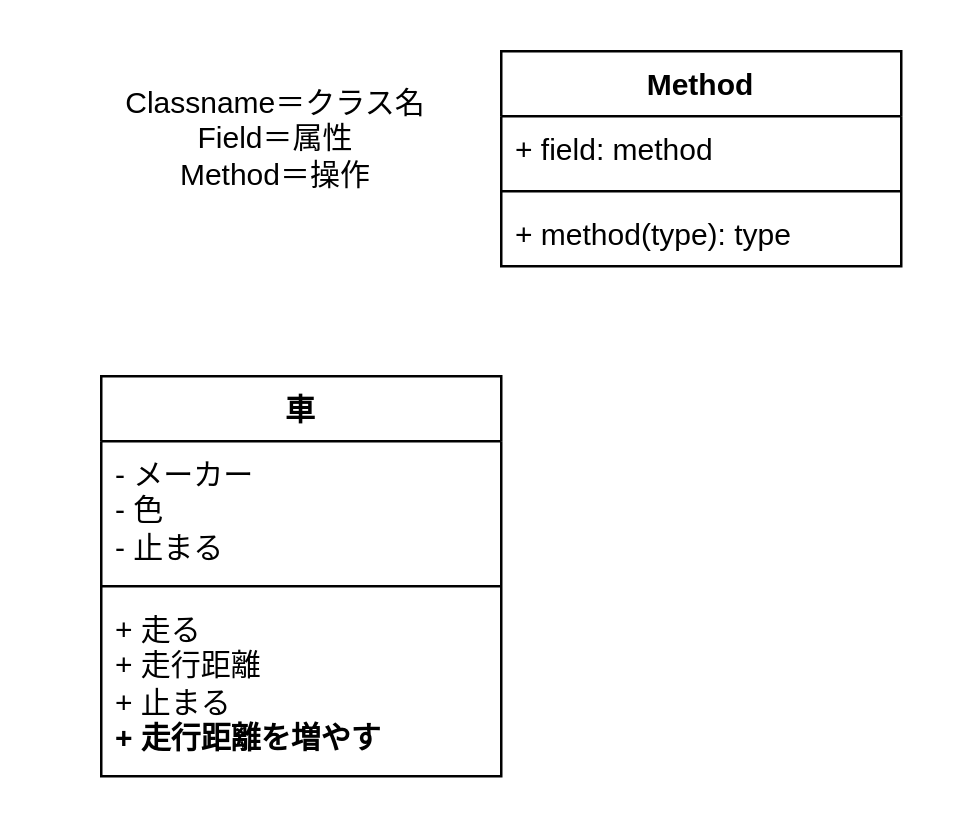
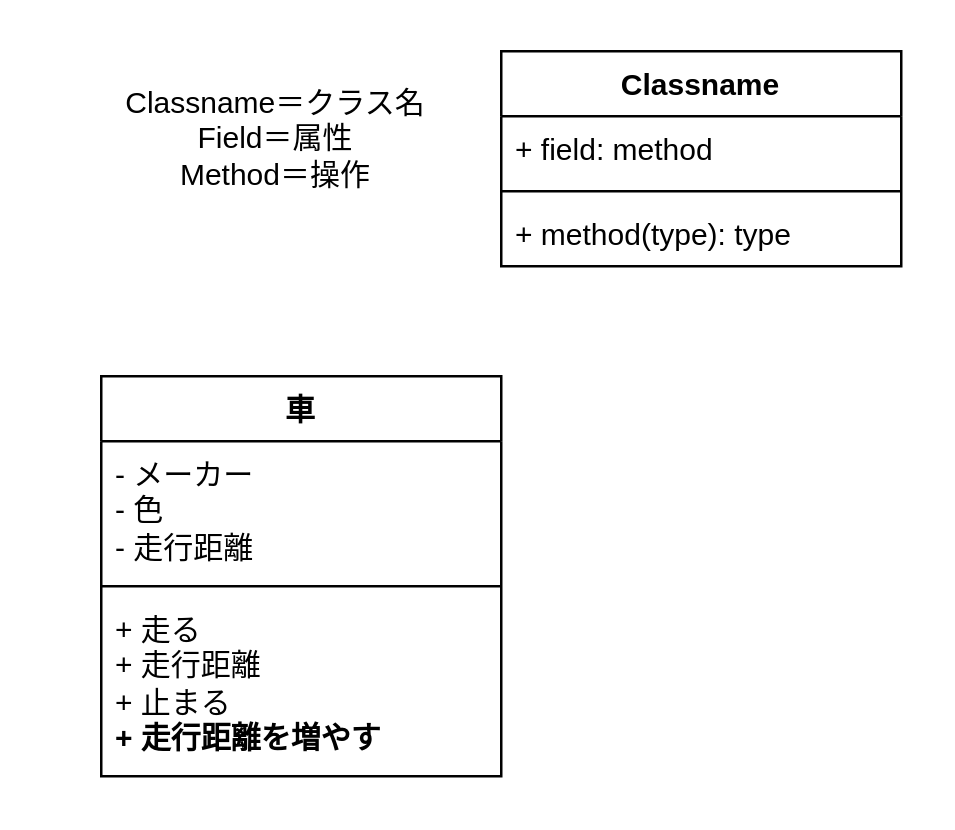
- <mxCell id="7" value="Method" style="swimlane;fontStyle=1;align=center;verticalAlign=top;childLayout=stackLayout;horizontal=1;startSize=26;horizontalStack=0;resizeParent=1;resizeParentMax=0;resizeLast=0;collapsible=1;marginBottom=0;whiteSpace=wrap;html=1;" vertex="1" parent="1"><mxGeometry x="200" y="20" width="160" height="86" as="geometry" /></mxCell>
+ <mxCell id="7" value="Classname" style="swimlane;fontStyle=1;align=center;verticalAlign=top;childLayout=stackLayout;horizontal=1;startSize=26;horizontalStack=0;resizeParent=1;resizeParentMax=0;resizeLast=0;collapsible=1;marginBottom=0;whiteSpace=wrap;html=1;" vertex="1" parent="1"><mxGeometry x="200" y="20" width="160" height="86" as="geometry" /></mxCell>
- <mxCell id="3" value="- メーカー&lt;div&gt;- 色&lt;/div&gt;&lt;div&gt;- 止まる&lt;/div&gt;" style="text;strokeColor=none;fillColor=none;align=left;verticalAlign=top;spacingLeft=4;spacingRight=4;overflow=hidden;rotatable=0;points=[[0,0.5],[1,0.5]];portConstraint=eastwest;whiteSpace=wrap;html=1;" vertex="1" parent="2"><mxGeometry y="26" width="160" height="54" as="geometry" /></mxCell>
+ <mxCell id="3" value="- メーカー&lt;div&gt;- 色&lt;/div&gt;&lt;div&gt;- 走行距離&lt;/div&gt;" style="text;strokeColor=none;fillColor=none;align=left;verticalAlign=top;spacingLeft=4;spacingRight=4;overflow=hidden;rotatable=0;points=[[0,0.5],[1,0.5]];portConstraint=eastwest;whiteSpace=wrap;html=1;" vertex="1" parent="2"><mxGeometry y="26" width="160" height="54" as="geometry" /></mxCell>
